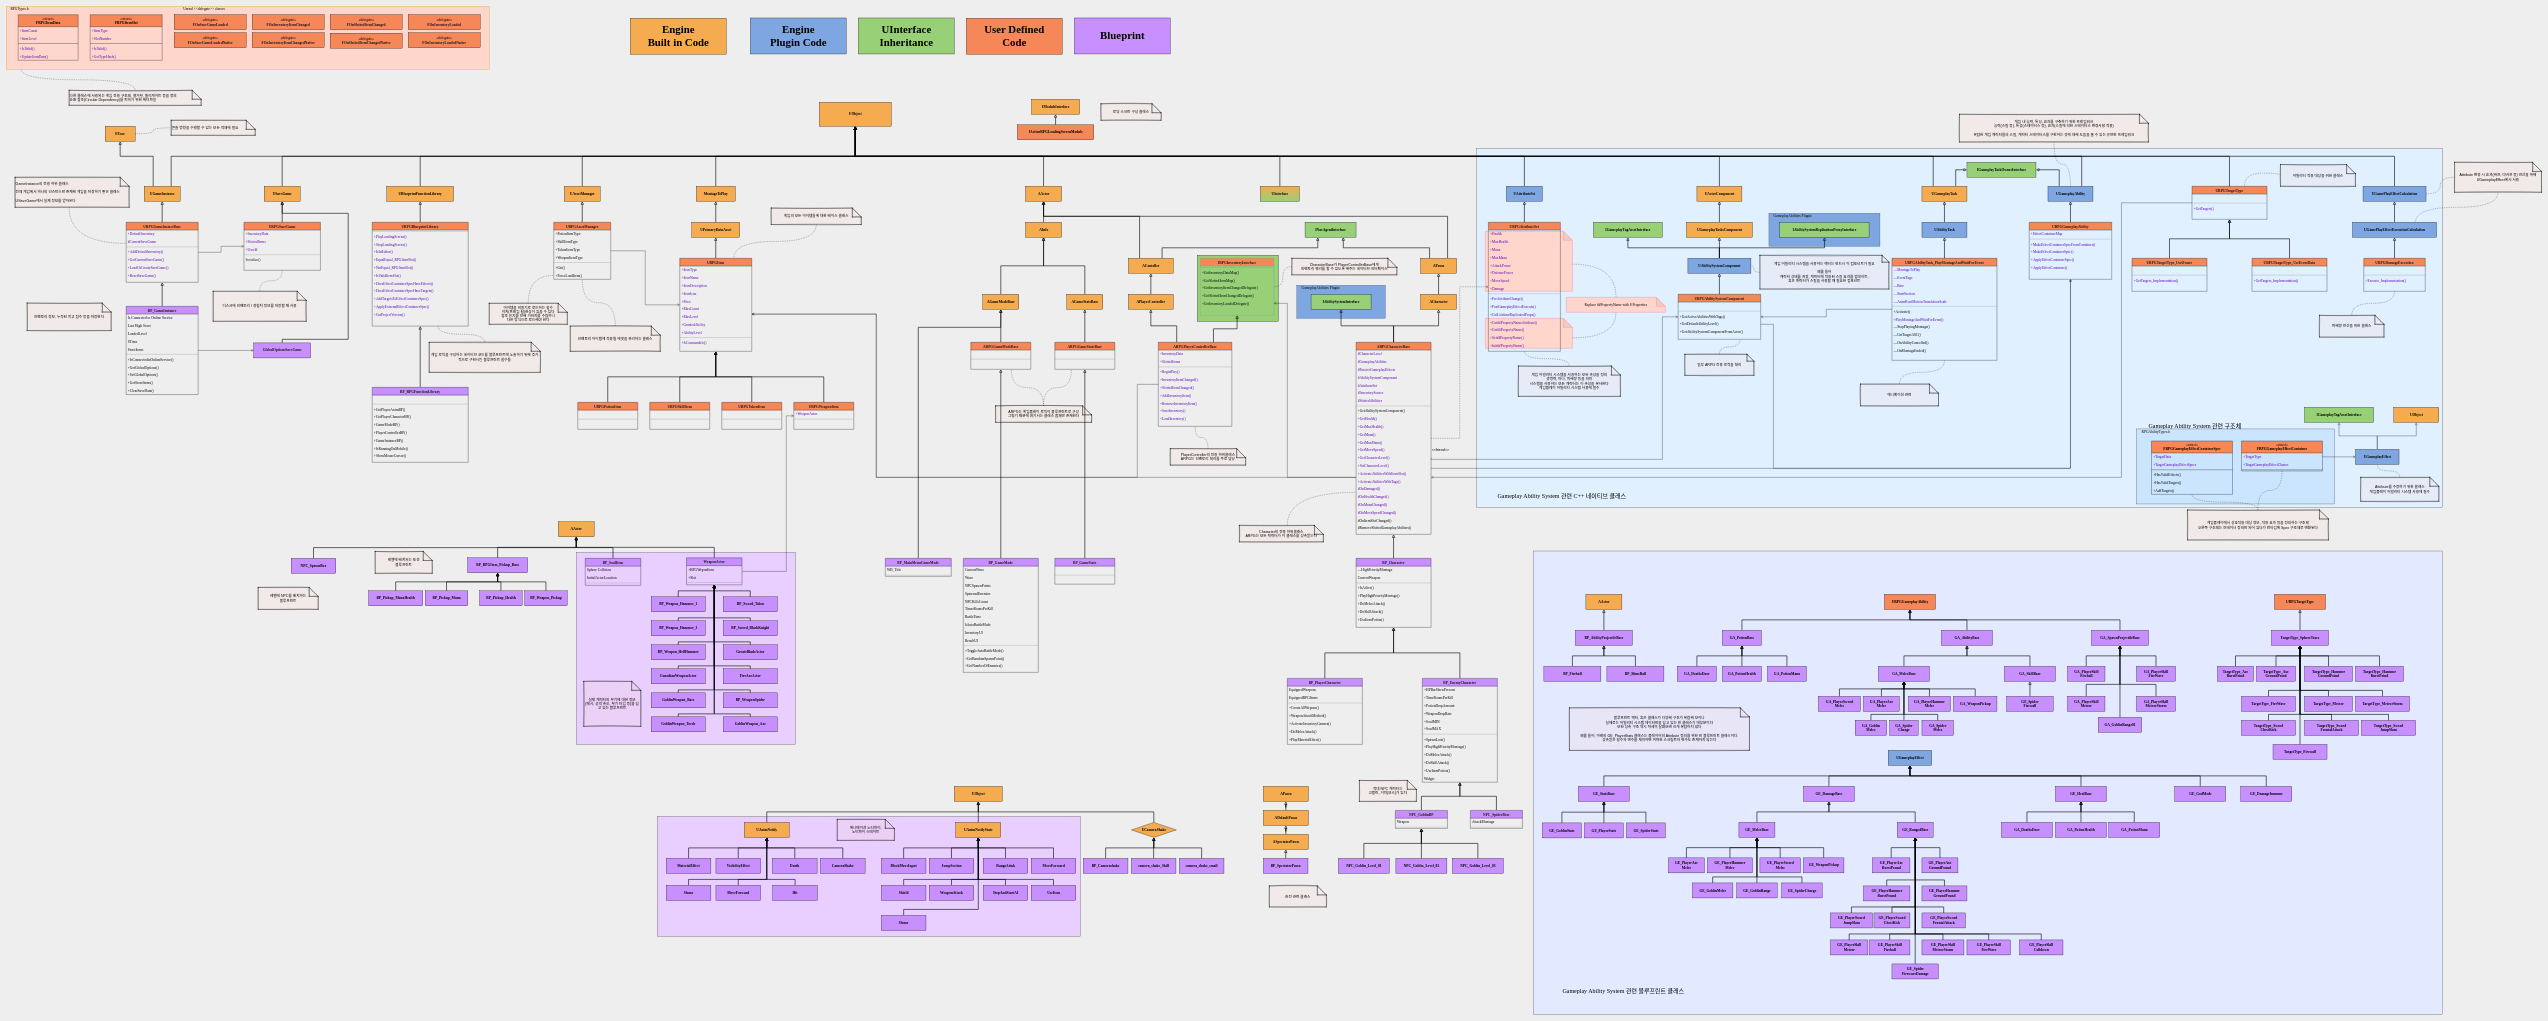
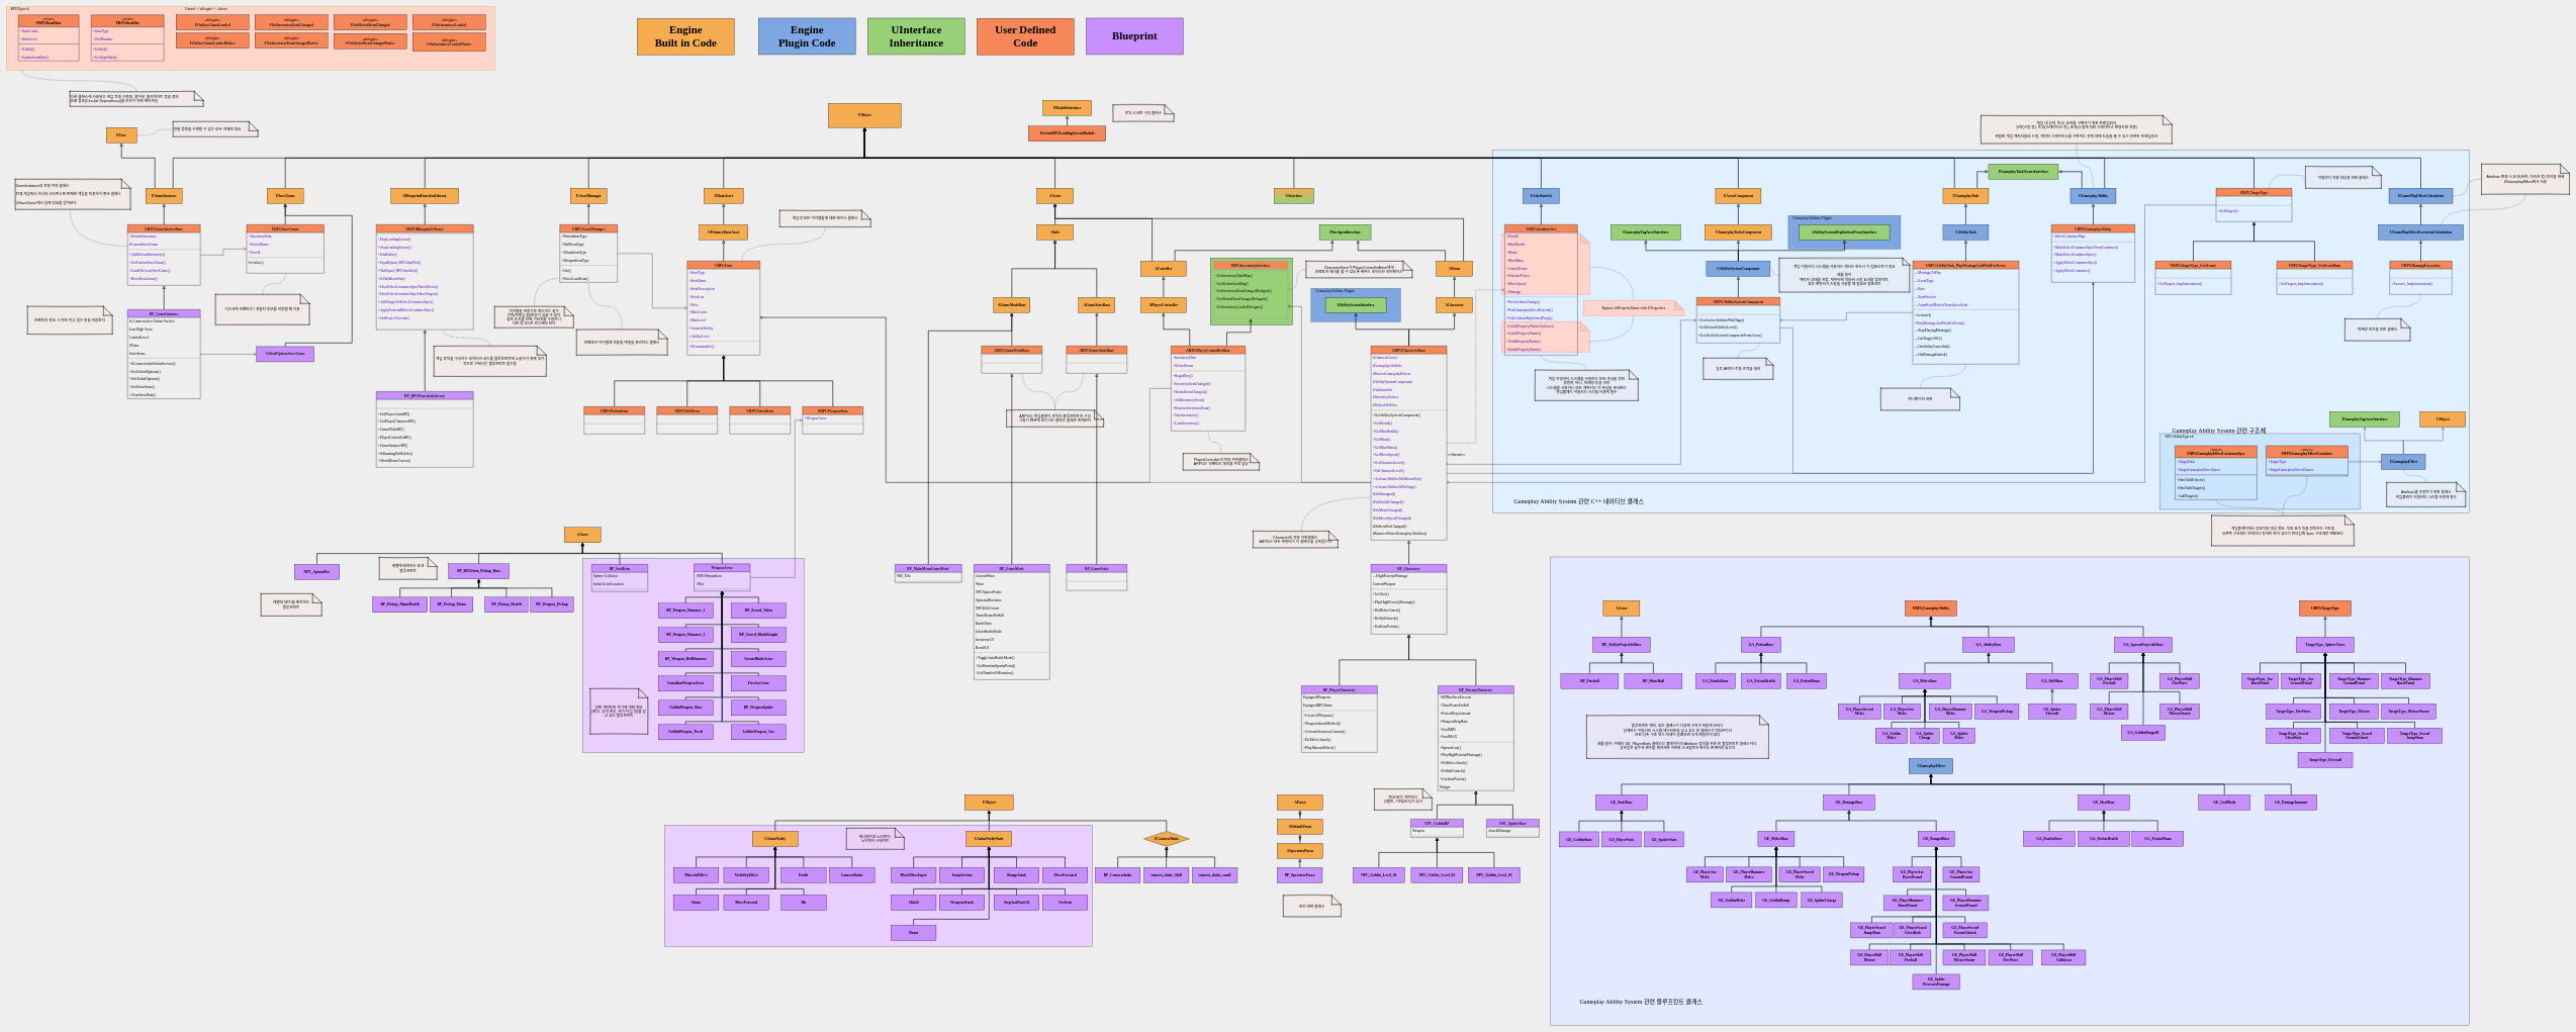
- <mxCell id="38" value="«delegate»&lt;br&gt;&lt;span style=&quot;color: rgb(26 , 26 , 26) ; font-weight: 700&quot;&gt;FOnInventoryLoadedNative&lt;/span&gt;" style="html=1;labelBackgroundColor=none;fontColor=#000000;fontFamily=Verdana;fillColor=#F58758;" parent="1" vertex="1"><mxGeometry x="1360" y="108" width="240" height="50" as="geometry" /></mxCell>
+ <mxCell id="38" value="«delegate»&lt;br&gt;&lt;span style=&quot;color: rgb(26 , 26 , 26) ; font-weight: 700&quot;&gt;FOnInventoryLoadedNative&lt;/span&gt;" style="html=1;labelBackgroundColor=none;fontColor=#000000;fontFamily=Verdana;fillColor=#F58758;" parent="1" vertex="1"><mxGeometry x="1360" y="108" width="240" height="60" as="geometry" /></mxCell>
- <mxCell id="123" value="MontageToPlay" style="html=1;fontFamily=Verdana;fillColor=#F5AB50;fontStyle=1" parent="1" vertex="1"><mxGeometry x="2320" y="620" width="130" height="50" as="geometry" /></mxCell>
+ <mxCell id="123" value="UDataAsset" style="html=1;fontFamily=Verdana;fillColor=#F5AB50;fontStyle=1" parent="1" vertex="1"><mxGeometry x="2320" y="620" width="130" height="50" as="geometry" /></mxCell>
- <mxCell id="717" value="BP_RPGItem_Pickup_Base" style="html=1;fontFamily=Verdana;fontStyle=1;fillColor=#C78FFF;" parent="1" vertex="1"><mxGeometry x="1558" y="1858.25" width="200" height="50" as="geometry" /></mxCell>
+ <mxCell id="717" value="BP_RPGItem_Pickup_Base" style="html=1;fontFamily=Verdana;fontStyle=1;fillColor=#C78FFF;" parent="1" vertex="1"><mxGeometry x="1478" y="1858.25" width="200" height="50" as="geometry" /></mxCell>
